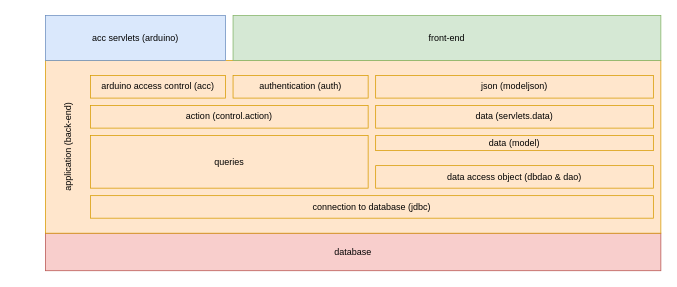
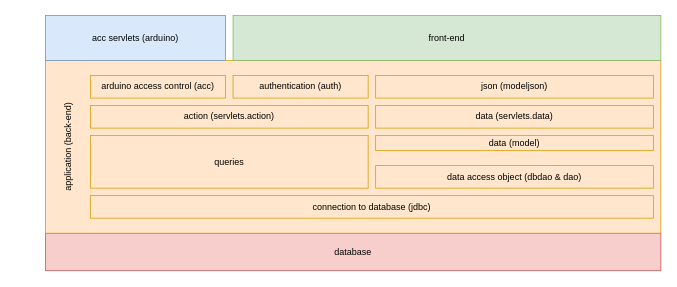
- <mxCell id="8" value="action (control.action)" style="rounded=0;whiteSpace=wrap;html=1;fillColor=#ffe6cc;strokeColor=#d79b00;" parent="1" vertex="1"><mxGeometry x="120" y="140" width="370" height="30" as="geometry" /></mxCell>
+ <mxCell id="8" value="action (servlets.action)" style="rounded=0;whiteSpace=wrap;html=1;fillColor=#ffe6cc;strokeColor=#d79b00;" parent="1" vertex="1"><mxGeometry x="120" y="140" width="370" height="30" as="geometry" /></mxCell>
